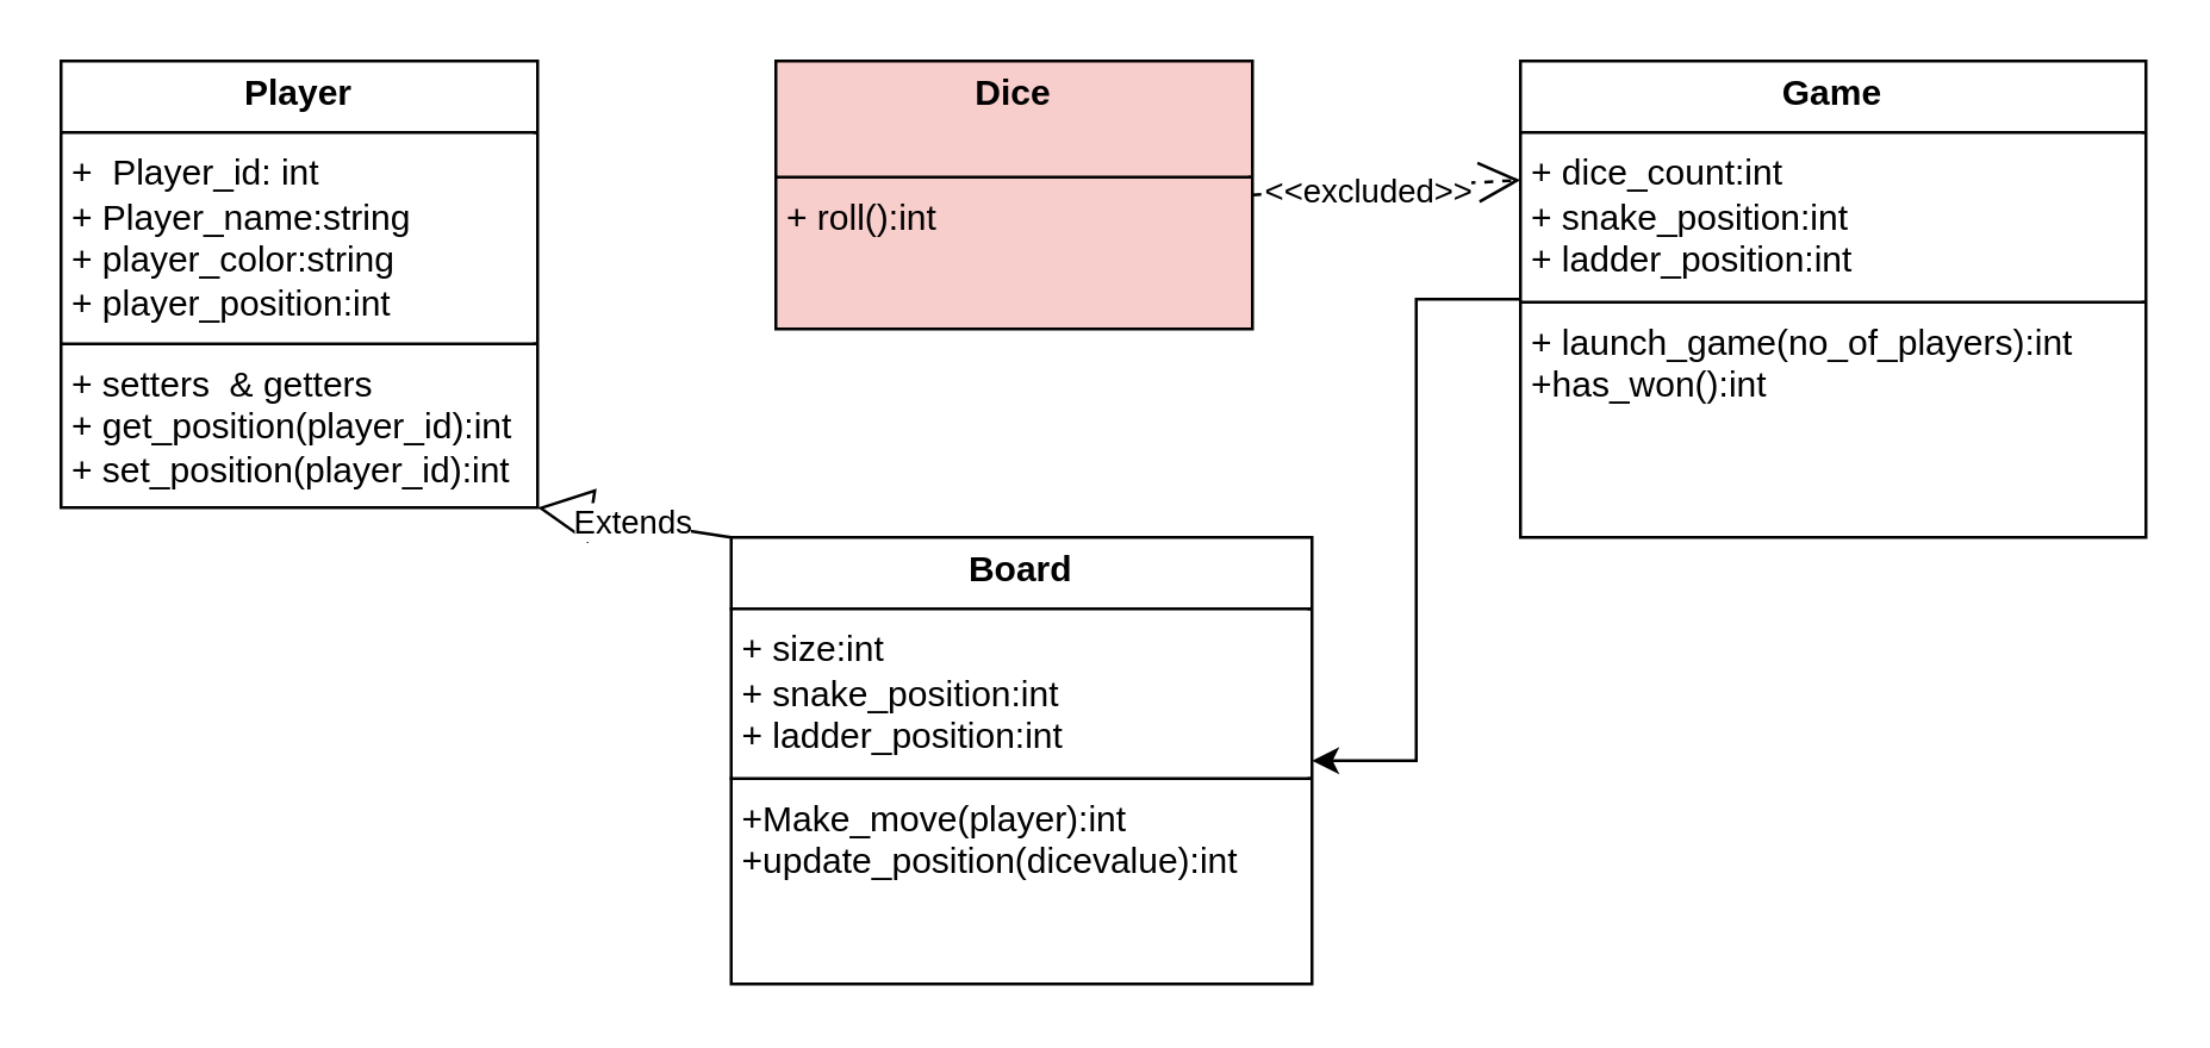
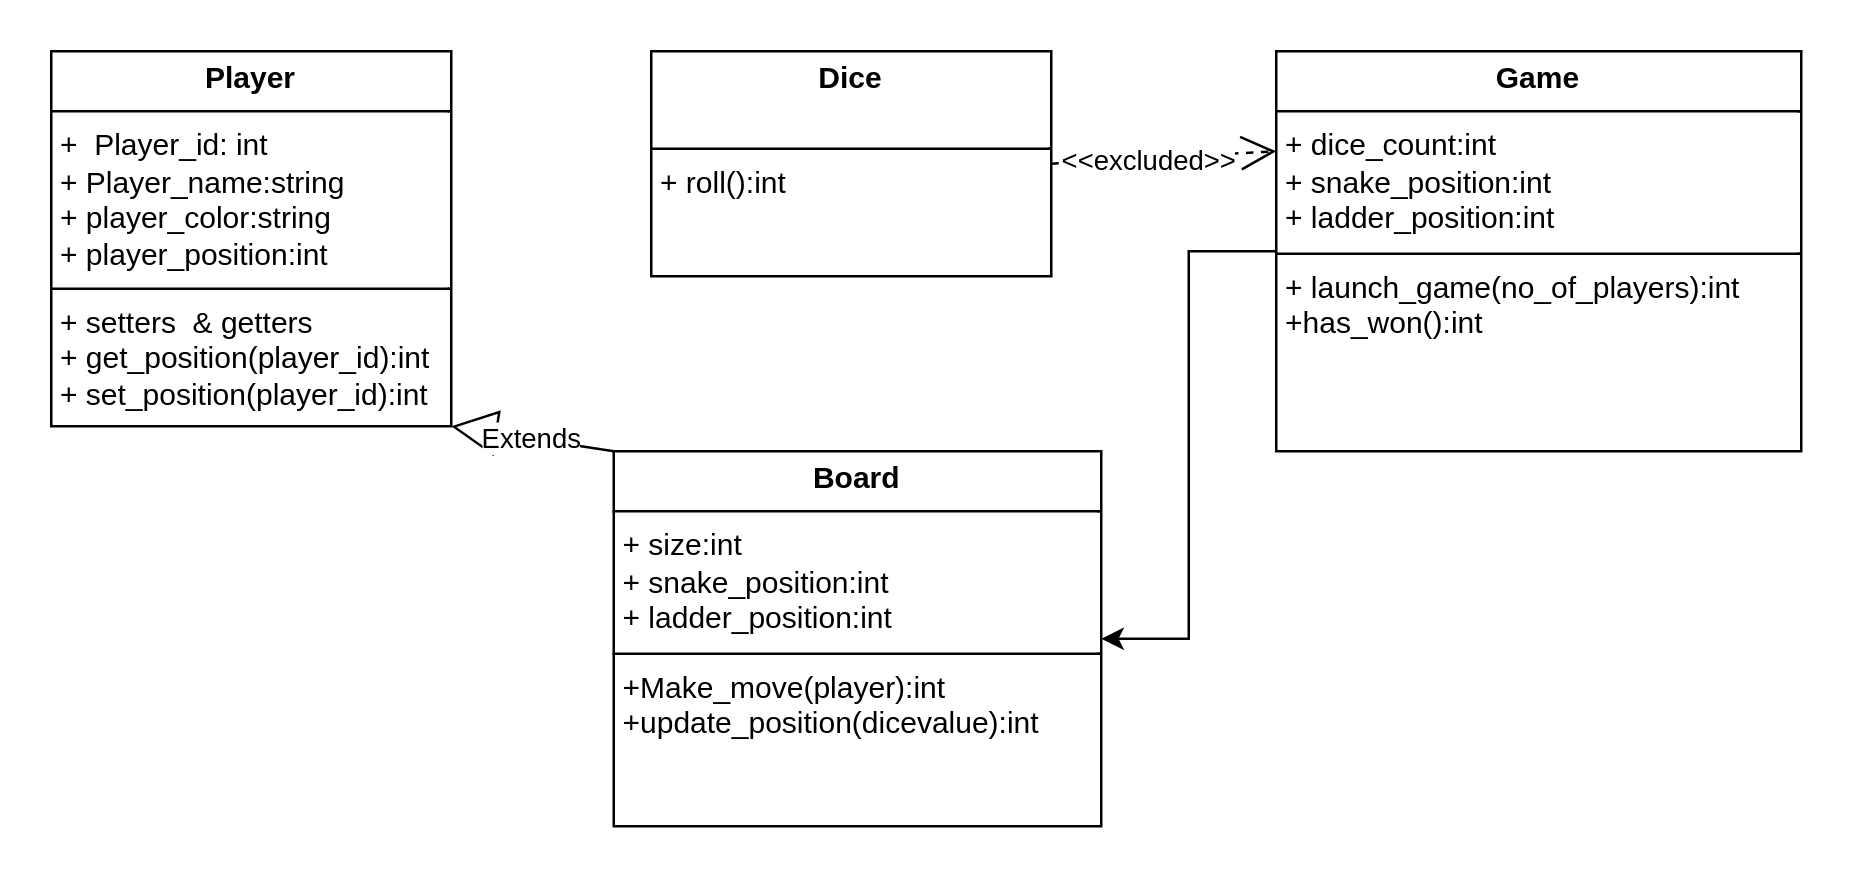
- <mxCell id="3" value="&lt;p style=&quot;margin:0px;margin-top:4px;text-align:center;&quot;&gt;&lt;b&gt;Dice&lt;/b&gt;&lt;/p&gt;&lt;p style=&quot;margin:0px;margin-left:4px;&quot;&gt;&lt;br&gt;&lt;/p&gt;&lt;hr size=&quot;1&quot; style=&quot;border-style:solid;&quot;&gt;&lt;p style=&quot;margin:0px;margin-left:4px;&quot;&gt;+ roll():int&lt;/p&gt;" style="verticalAlign=top;align=left;overflow=fill;html=1;whiteSpace=wrap;fillColor=#f8cecc;" vertex="1" parent="1"><mxGeometry x="260" y="20" width="160" height="90" as="geometry" /></mxCell>
+ <mxCell id="3" value="&lt;p style=&quot;margin:0px;margin-top:4px;text-align:center;&quot;&gt;&lt;b&gt;Dice&lt;/b&gt;&lt;/p&gt;&lt;p style=&quot;margin:0px;margin-left:4px;&quot;&gt;&lt;br&gt;&lt;/p&gt;&lt;hr size=&quot;1&quot; style=&quot;border-style:solid;&quot;&gt;&lt;p style=&quot;margin:0px;margin-left:4px;&quot;&gt;+ roll():int&lt;/p&gt;" style="verticalAlign=top;align=left;overflow=fill;html=1;whiteSpace=wrap;" vertex="1" parent="1"><mxGeometry x="260" y="20" width="160" height="90" as="geometry" /></mxCell>
